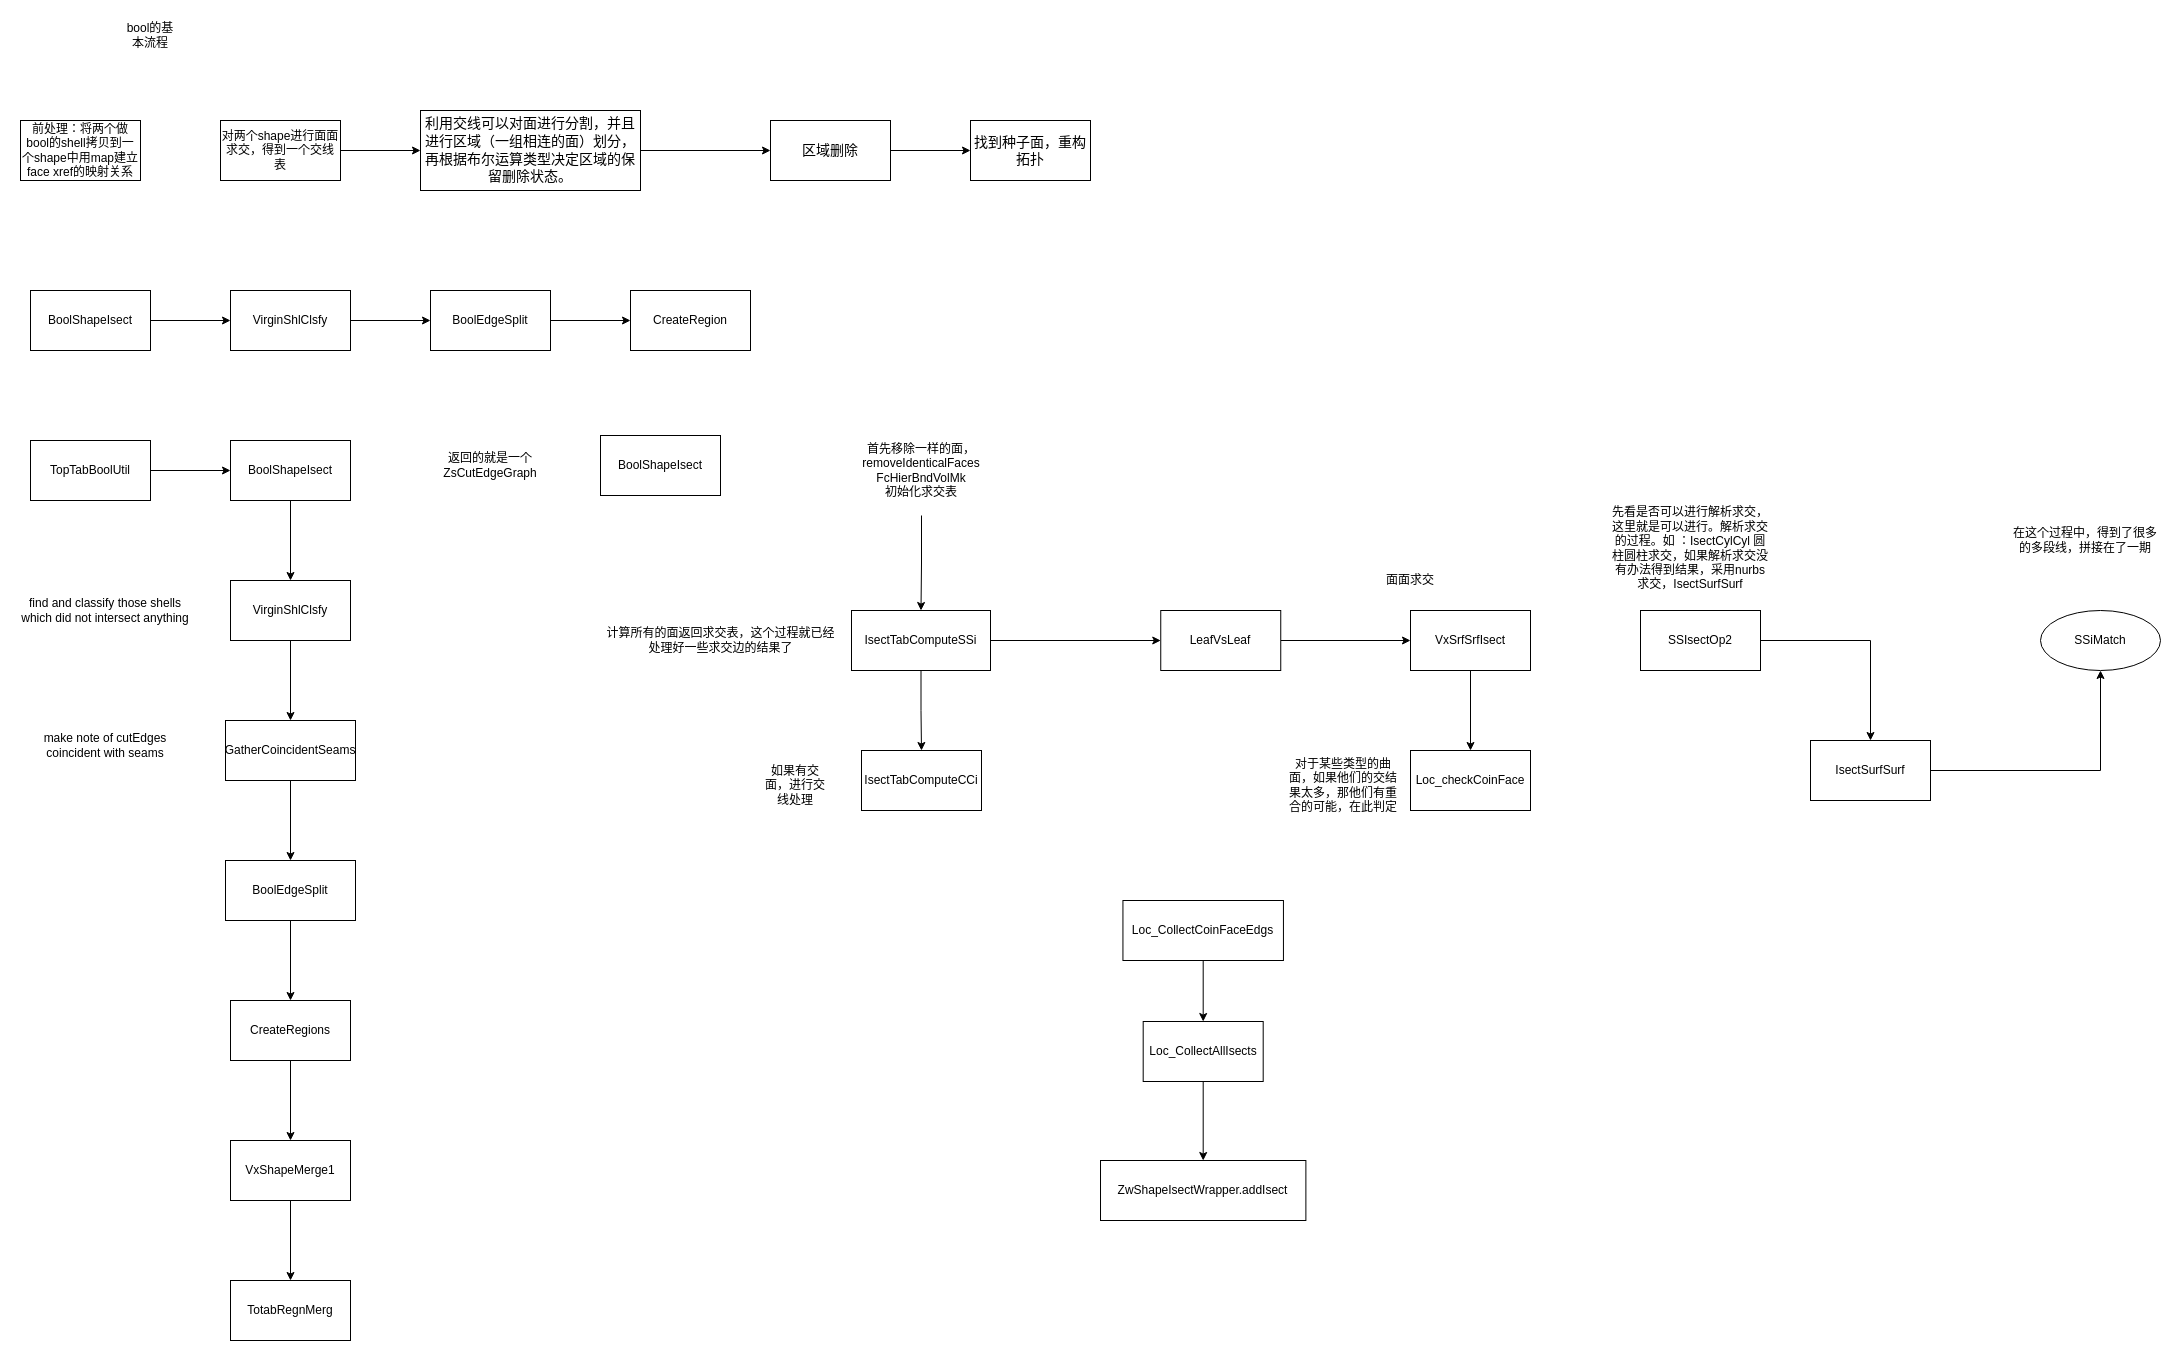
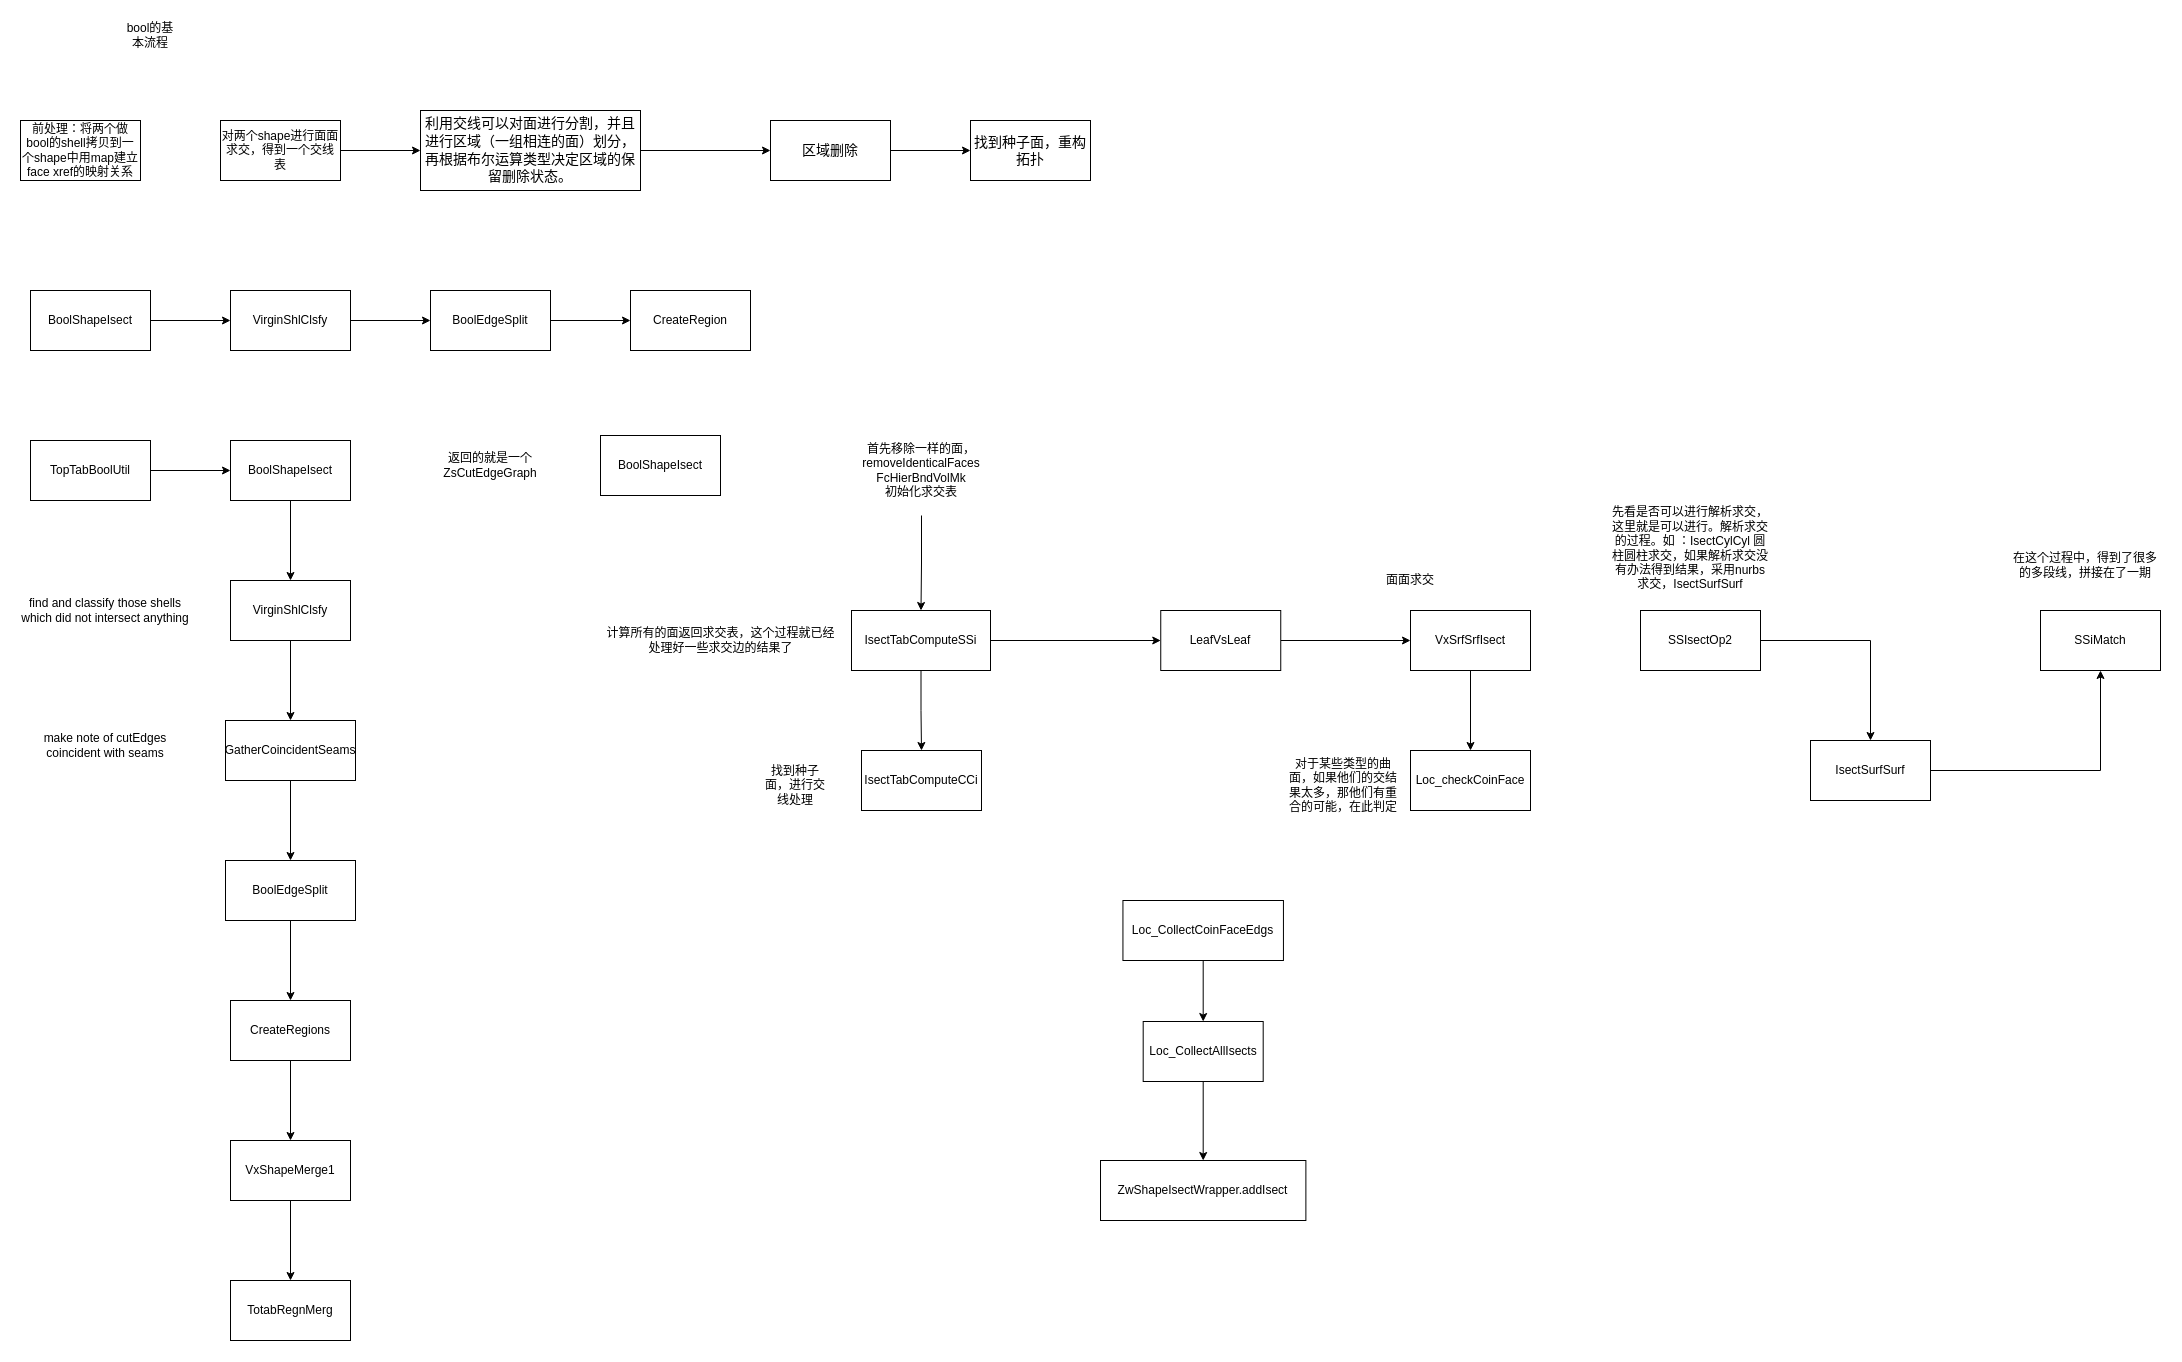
- <mxCell id="63" value="在这个过程中，得到了很多的多段线，拼接在了一期" style="text;html=1;align=center;verticalAlign=middle;whiteSpace=wrap;rounded=0;" vertex="1" parent="1"><mxGeometry x="2010" y="525" width="150" height="30" as="geometry" /></mxCell>
+ <mxCell id="63" value="在这个过程中，得到了很多的多段线，拼接在了一期" style="text;html=1;align=center;verticalAlign=middle;whiteSpace=wrap;rounded=0;" vertex="1" parent="1"><mxGeometry x="2010" y="550" width="150" height="30" as="geometry" /></mxCell>
- <mxCell id="62" value="SSiMatch" style="ellipse;whiteSpace=wrap;html=1;" vertex="1" parent="1"><mxGeometry x="2040" y="610" width="120" height="60" as="geometry" /></mxCell>
+ <mxCell id="62" value="SSiMatch" style="whiteSpace=wrap;html=1;" vertex="1" parent="1"><mxGeometry x="2040" y="610" width="120" height="60" as="geometry" /></mxCell>
- <mxCell id="43" value="如果有交面，进行交线处理" style="text;html=1;align=center;verticalAlign=middle;whiteSpace=wrap;rounded=0;" vertex="1" parent="1"><mxGeometry x="760" y="770" width="70" height="30" as="geometry" /></mxCell>
+ <mxCell id="43" value="找到种子面，进行交线处理" style="text;html=1;align=center;verticalAlign=middle;whiteSpace=wrap;rounded=0;" vertex="1" parent="1"><mxGeometry x="760" y="770" width="70" height="30" as="geometry" /></mxCell>
